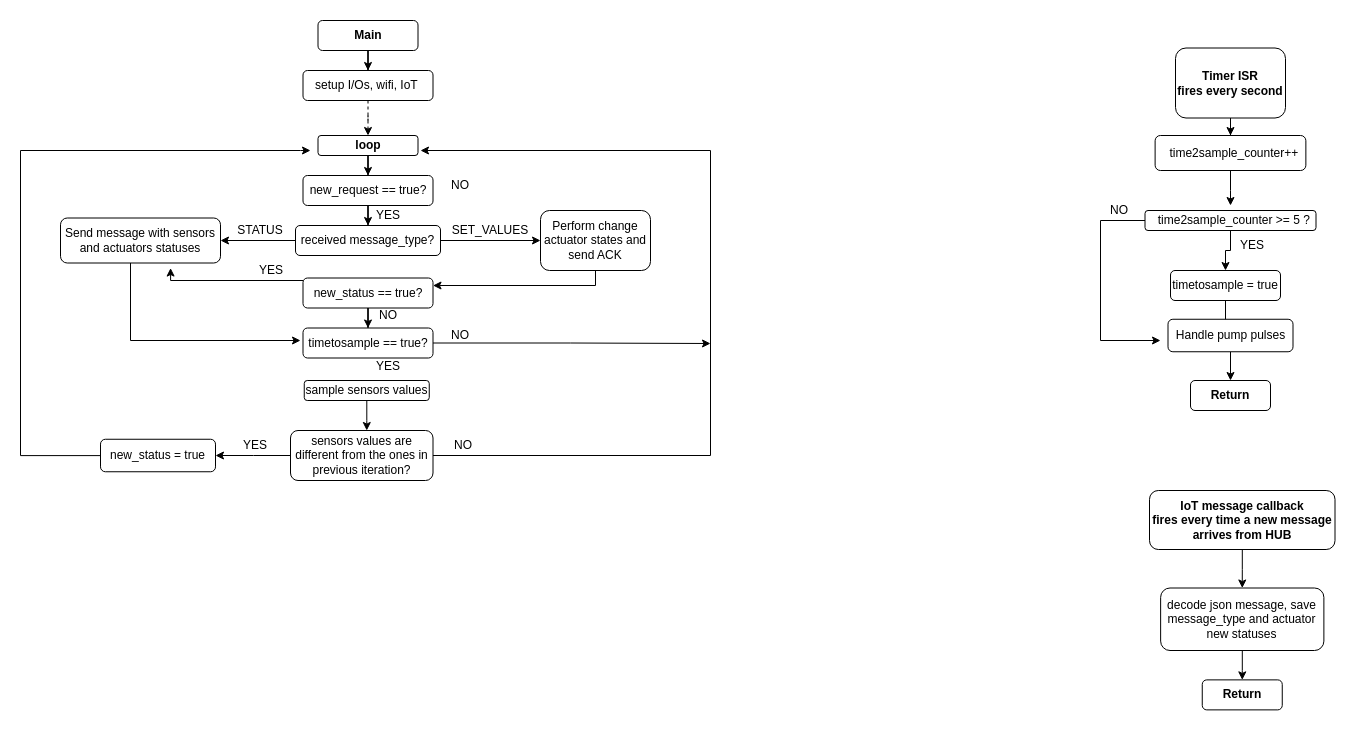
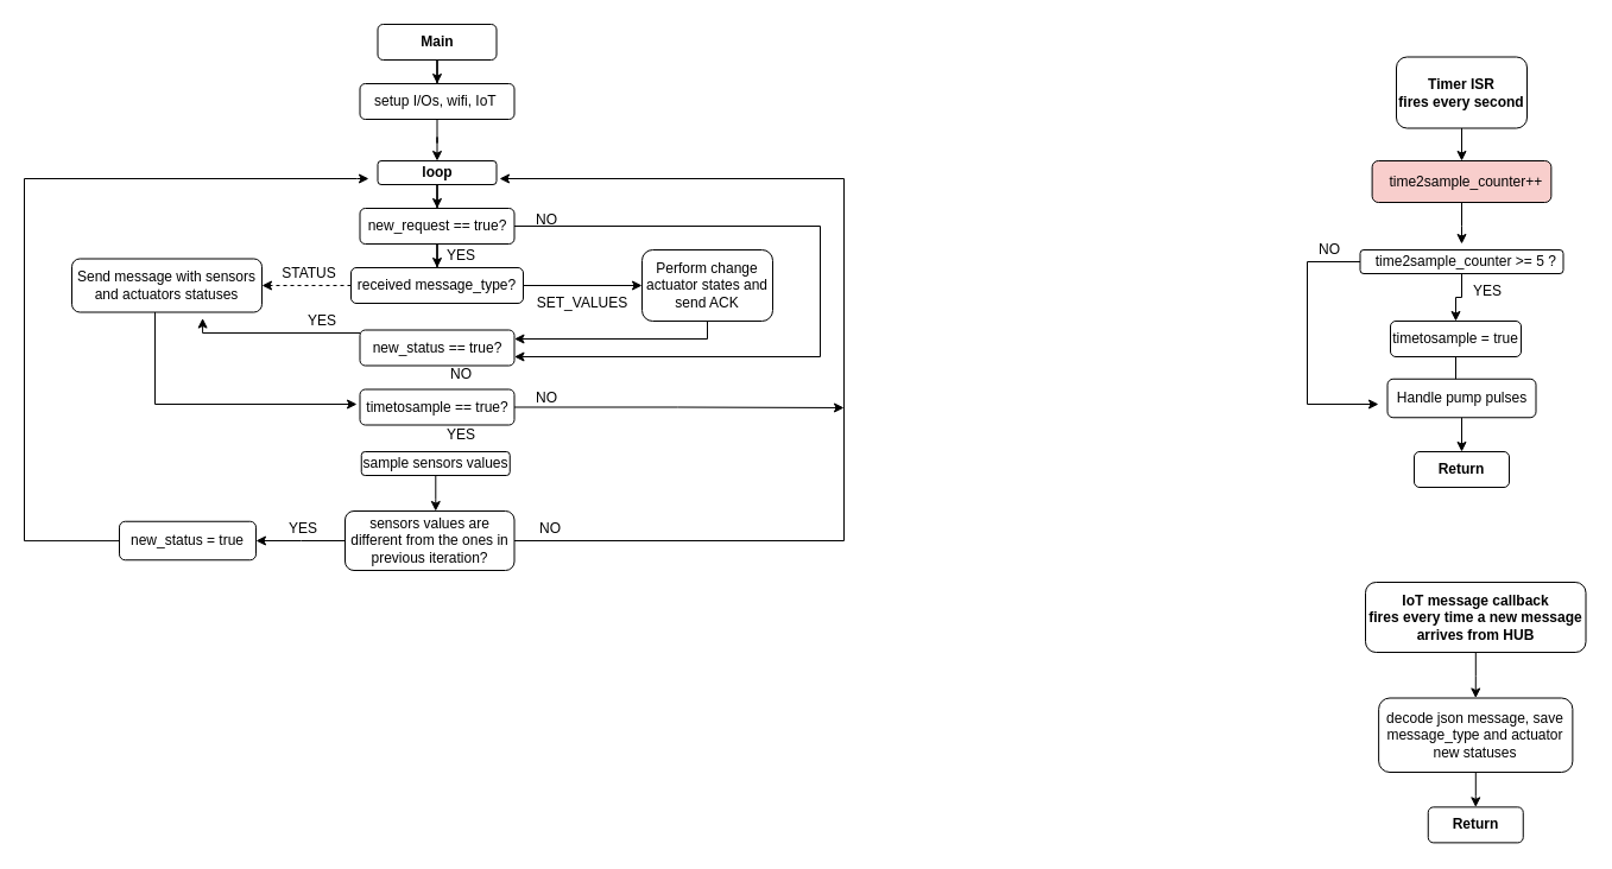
- <mxCell id="3" value="&lt;b&gt;Timer ISR&lt;br&gt;fires every second&lt;br&gt;&lt;/b&gt;" style="rounded=1;whiteSpace=wrap;html=1;" parent="1" vertex="1"><mxGeometry x="1175" y="47.5" width="110" height="70" as="geometry" /></mxCell>
+ <mxCell id="3" value="&lt;b&gt;Timer ISR&lt;br&gt;fires every second&lt;br&gt;&lt;/b&gt;" style="rounded=1;whiteSpace=wrap;html=1;" parent="1" vertex="1"><mxGeometry x="1175" y="47.5" width="110" height="60" as="geometry" /></mxCell>
- <mxCell id="28" style="edgeStyle=orthogonalEdgeStyle;rounded=0;orthogonalLoop=1;jettySize=auto;html=1;entryX=0.5;entryY=0;entryDx=0;entryDy=0;dashed=1;" parent="1" source="29" target="26" edge="1"><mxGeometry relative="1" as="geometry"><mxPoint x="367.5" y="107.5" as="sourcePoint" /></mxGeometry></mxCell>
+ <mxCell id="28" style="edgeStyle=orthogonalEdgeStyle;rounded=0;orthogonalLoop=1;jettySize=auto;html=1;entryX=0.5;entryY=0;entryDx=0;entryDy=0;" parent="1" source="29" target="26" edge="1"><mxGeometry relative="1" as="geometry"><mxPoint x="367.5" y="107.5" as="sourcePoint" /></mxGeometry></mxCell>
- <mxCell id="6" value="&lt;div&gt;&amp;nbsp; time2sample_counter++&lt;/div&gt;" style="rounded=1;whiteSpace=wrap;html=1;" parent="1" vertex="1"><mxGeometry x="1154.62" y="135" width="150.75" height="35" as="geometry" /></mxCell>
+ <mxCell id="6" value="&lt;div&gt;&amp;nbsp; time2sample_counter++&lt;/div&gt;" style="rounded=1;whiteSpace=wrap;html=1;fillColor=#f8cecc;" parent="1" vertex="1"><mxGeometry x="1154.62" y="135" width="150.75" height="35" as="geometry" /></mxCell>
- <mxCell id="27" value="SET_VALUES" style="text;html=1;strokeColor=none;fillColor=none;align=center;verticalAlign=middle;whiteSpace=wrap;rounded=0;" parent="1" vertex="1"><mxGeometry x="460" y="215" width="60" height="30" as="geometry" /></mxCell>
+ <mxCell id="27" value="SET_VALUES" style="text;html=1;strokeColor=none;fillColor=none;align=center;verticalAlign=middle;whiteSpace=wrap;rounded=0;" parent="1" vertex="1"><mxGeometry x="460" y="240" width="60" height="30" as="geometry" /></mxCell>
- <mxCell id="17" style="edgeStyle=orthogonalEdgeStyle;rounded=0;orthogonalLoop=1;jettySize=auto;html=1;entryX=1;entryY=0.5;entryDx=0;entryDy=0;" parent="1" source="19" target="21" edge="1"><mxGeometry relative="1" as="geometry" /></mxCell>
+ <mxCell id="17" style="edgeStyle=orthogonalEdgeStyle;rounded=0;orthogonalLoop=1;jettySize=auto;html=1;entryX=1;entryY=0.5;entryDx=0;entryDy=0;dashed=1;" parent="1" source="19" target="21" edge="1"><mxGeometry relative="1" as="geometry" /></mxCell>
+ <mxCell id="15" style="edgeStyle=orthogonalEdgeStyle;rounded=0;orthogonalLoop=1;jettySize=auto;html=1;entryX=1;entryY=0.75;entryDx=0;entryDy=0;" parent="1" source="16" target="32" edge="1"><mxGeometry relative="1" as="geometry"><mxPoint x="520" y="310" as="targetPoint" /><Array as="points"><mxPoint x="690" y="190" /><mxPoint x="690" y="300" /></Array></mxGeometry></mxCell>
- <mxCell id="31" style="edgeStyle=orthogonalEdgeStyle;rounded=0;orthogonalLoop=1;jettySize=auto;html=1;" parent="1" source="32" target="35" edge="1"><mxGeometry relative="1" as="geometry" /></mxCell>
